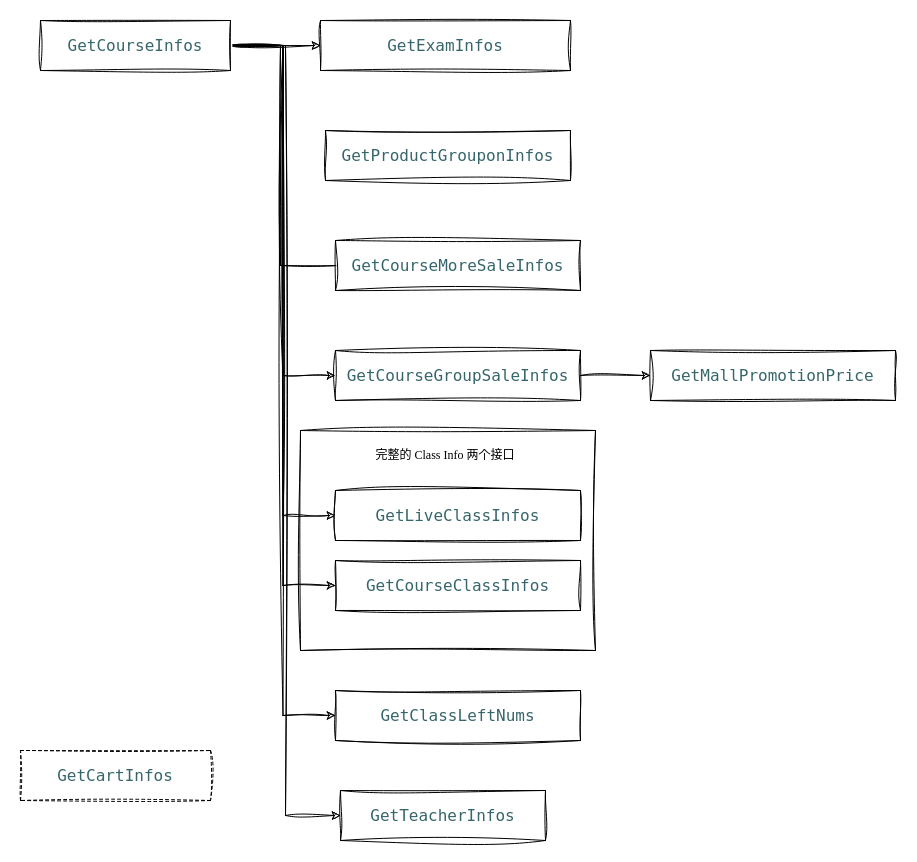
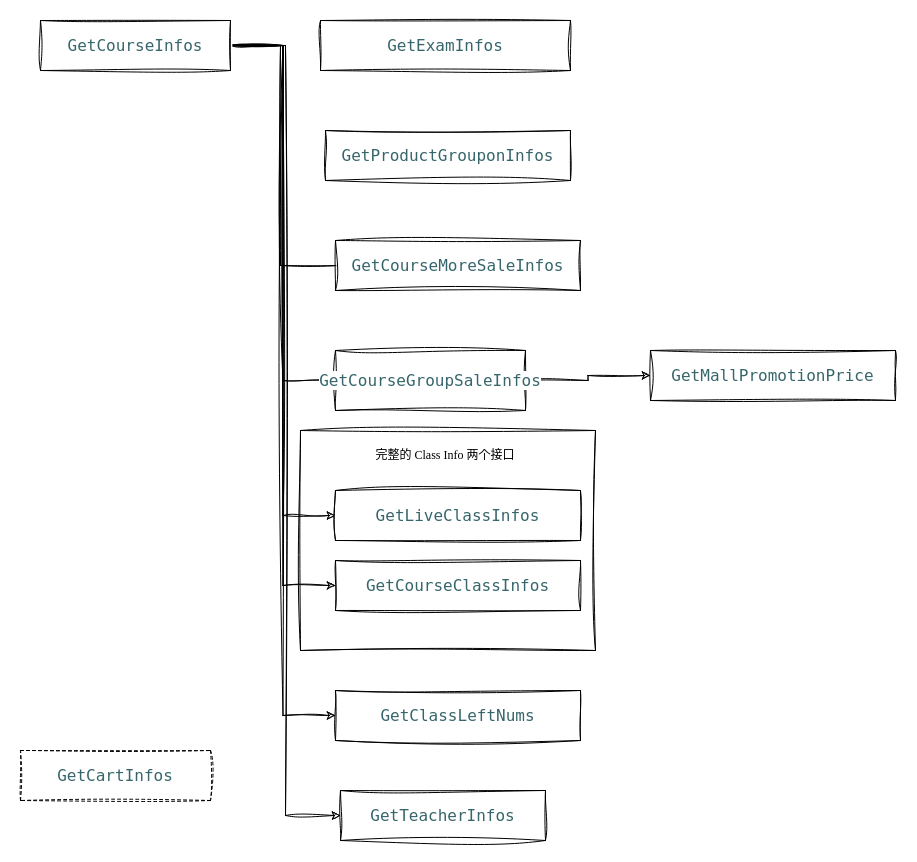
- <mxCell id="3" style="edgeStyle=orthogonalEdgeStyle;rounded=0;sketch=1;hachureGap=4;jiggle=2;curveFitting=1;orthogonalLoop=1;jettySize=auto;html=1;exitX=1;exitY=0.5;exitDx=0;exitDy=0;entryX=0;entryY=0.5;entryDx=0;entryDy=0;fontFamily=Architects Daughter;fontSource=https%3A%2F%2Ffonts.googleapis.com%2Fcss%3Ffamily%3DArchitects%2BDaughter;" edge="1" parent="1" source="10" target="11"><mxGeometry relative="1" as="geometry" /></mxCell>
- <mxCell id="15" value="&lt;div style=&quot;background-color:#ffffff;color:#080808&quot;&gt;&lt;pre style=&quot;font-family:'JetBrains Mono',monospace;font-size:12.0pt;&quot;&gt;&lt;pre style=&quot;font-family:'JetBrains Mono',monospace;font-size:12.0pt;&quot;&gt;&lt;pre style=&quot;font-family:'JetBrains Mono',monospace;font-size:12.0pt;&quot;&gt;&lt;pre style=&quot;font-family:'JetBrains Mono',monospace;font-size:12.0pt;&quot;&gt;&lt;div&gt;&lt;pre style=&quot;font-family:'JetBrains Mono',monospace;font-size:12.0pt;&quot;&gt;&lt;span style=&quot;color:#36666b;&quot;&gt;GetCourseGroupSaleInfos&lt;/span&gt;&lt;/pre&gt;&lt;/div&gt;&lt;/pre&gt;&lt;/pre&gt;&lt;/pre&gt;&lt;/pre&gt;&lt;/div&gt;" style="rounded=0;whiteSpace=wrap;html=1;sketch=1;hachureGap=4;jiggle=2;curveFitting=1;fontFamily=Architects Daughter;fontSource=https%3A%2F%2Ffonts.googleapis.com%2Fcss%3Ffamily%3DArchitects%2BDaughter;" vertex="1" parent="1"><mxGeometry x="335" y="350" width="245" height="50" as="geometry" /></mxCell>
+ <mxCell id="15" value="&lt;div style=&quot;background-color:#ffffff;color:#080808&quot;&gt;&lt;pre style=&quot;font-family:'JetBrains Mono',monospace;font-size:12.0pt;&quot;&gt;&lt;pre style=&quot;font-family:'JetBrains Mono',monospace;font-size:12.0pt;&quot;&gt;&lt;pre style=&quot;font-family:'JetBrains Mono',monospace;font-size:12.0pt;&quot;&gt;&lt;pre style=&quot;font-family:'JetBrains Mono',monospace;font-size:12.0pt;&quot;&gt;&lt;div&gt;&lt;pre style=&quot;font-family:'JetBrains Mono',monospace;font-size:12.0pt;&quot;&gt;&lt;span style=&quot;color:#36666b;&quot;&gt;GetCourseGroupSaleInfos&lt;/span&gt;&lt;/pre&gt;&lt;/div&gt;&lt;/pre&gt;&lt;/pre&gt;&lt;/pre&gt;&lt;/pre&gt;&lt;/div&gt;" style="rounded=0;whiteSpace=wrap;html=1;sketch=1;hachureGap=4;jiggle=2;curveFitting=1;fontFamily=Architects Daughter;fontSource=https%3A%2F%2Ffonts.googleapis.com%2Fcss%3Ffamily%3DArchitects%2BDaughter;" vertex="1" parent="1"><mxGeometry x="335" y="350" width="190" height="60" as="geometry" /></mxCell>
